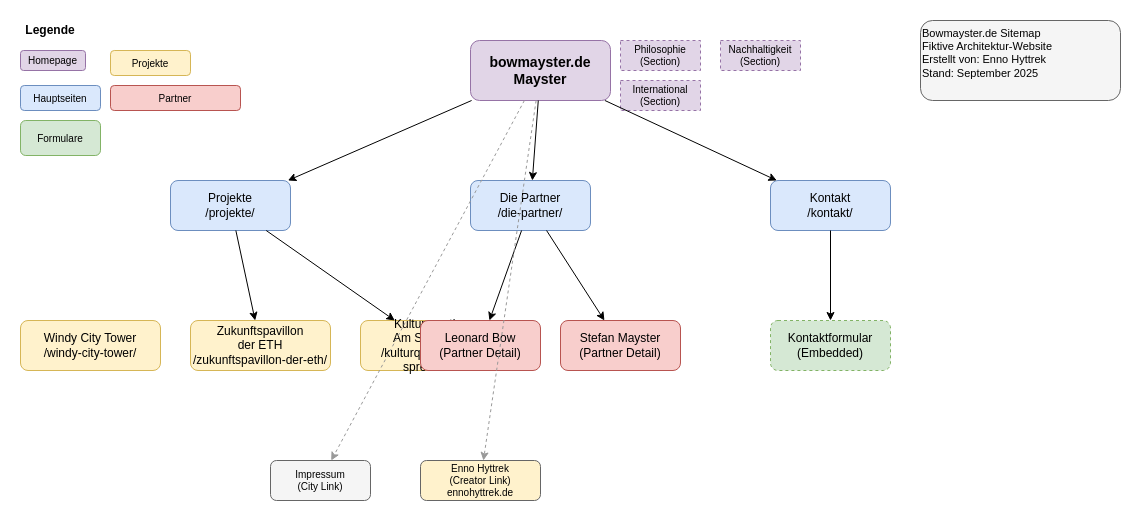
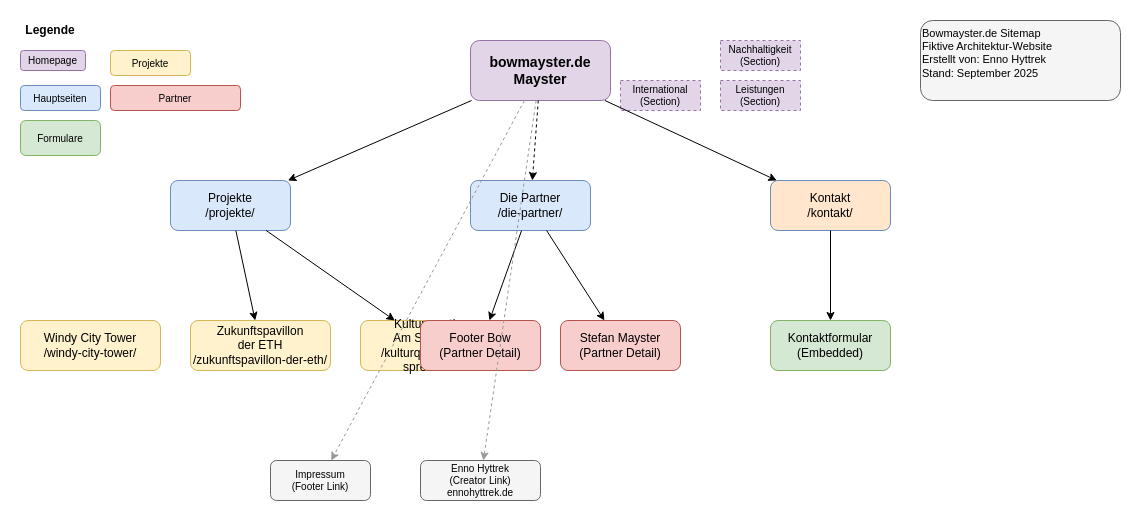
- <mxCell id="14" value="Philosophie&#10;(Section)" style="rounded=0;whiteSpace=wrap;html=1;fillColor=#e1d5e7;strokeColor=#9673a6;fontSize=10;dashed=1;" parent="1" vertex="1"><mxGeometry x="620" y="40" width="80" height="30" as="geometry" /></mxCell>
+ <mxCell id="17" value="Leistungen&#10;(Section)" style="rounded=0;whiteSpace=wrap;html=1;fillColor=#e1d5e7;strokeColor=#9673a6;fontSize=10;dashed=1;" parent="1" vertex="1"><mxGeometry x="720" y="80" width="80" height="30" as="geometry" /></mxCell>
- <mxCell id="19" parent="1" source="2" target="4" edge="1"><mxGeometry relative="1" as="geometry" /></mxCell>
+ <mxCell id="19" parent="1" source="2" target="4" edge="1" style="dashed=1;"><mxGeometry relative="1" as="geometry" /></mxCell>
- <mxCell id="5" value="Kontakt&#10;/kontakt/" style="rounded=1;whiteSpace=wrap;html=1;fillColor=#dae8fc;strokeColor=#6c8ebf;" parent="1" vertex="1"><mxGeometry x="770" y="180" width="120" height="50" as="geometry" /></mxCell>
+ <mxCell id="5" value="Kontakt&#10;/kontakt/" style="rounded=1;whiteSpace=wrap;html=1;fillColor=#ffe6cc;strokeColor=#6c8ebf;" parent="1" vertex="1"><mxGeometry x="770" y="180" width="120" height="50" as="geometry" /></mxCell>
- <mxCell id="9" value="Leonard Bow&#10;(Partner Detail)" style="rounded=1;whiteSpace=wrap;html=1;fillColor=#f8cecc;strokeColor=#b85450;" parent="1" vertex="1"><mxGeometry x="420" y="320" width="120" height="50" as="geometry" /></mxCell>
+ <mxCell id="9" value="Footer Bow&#10;(Partner Detail)" style="rounded=1;whiteSpace=wrap;html=1;fillColor=#f8cecc;strokeColor=#b85450;" parent="1" vertex="1"><mxGeometry x="420" y="320" width="120" height="50" as="geometry" /></mxCell>
- <mxCell id="11" value="Kontaktformular&#10;(Embedded)" style="rounded=1;whiteSpace=wrap;html=1;fillColor=#d5e8d4;strokeColor=#82b366;dashed=1;" parent="1" vertex="1"><mxGeometry x="770" y="320" width="120" height="50" as="geometry" /></mxCell>
+ <mxCell id="11" value="Kontaktformular&#10;(Embedded)" style="rounded=1;whiteSpace=wrap;html=1;fillColor=#d5e8d4;strokeColor=#82b366;" parent="1" vertex="1"><mxGeometry x="770" y="320" width="120" height="50" as="geometry" /></mxCell>
- <mxCell id="12" value="Impressum&#10;(City Link)" style="rounded=1;whiteSpace=wrap;html=1;fillColor=#f5f5f5;strokeColor=#666666;fontSize=10;" parent="1" vertex="1"><mxGeometry x="270" y="460" width="100" height="40" as="geometry" /></mxCell>
+ <mxCell id="12" value="Impressum&#10;(Footer Link)" style="rounded=1;whiteSpace=wrap;html=1;fillColor=#f5f5f5;strokeColor=#666666;fontSize=10;" parent="1" vertex="1"><mxGeometry x="270" y="460" width="100" height="40" as="geometry" /></mxCell>
- <mxCell id="13" value="Enno Hyttrek&#10;(Creator Link)&#10;ennohyttrek.de" style="rounded=1;whiteSpace=wrap;html=1;fillColor=#fff2cc;strokeColor=#666666;fontSize=10;" parent="1" vertex="1"><mxGeometry x="420" y="460" width="120" height="40" as="geometry" /></mxCell>
+ <mxCell id="13" value="Enno Hyttrek&#10;(Creator Link)&#10;ennohyttrek.de" style="rounded=1;whiteSpace=wrap;html=1;fillColor=#f5f5f5;strokeColor=#666666;fontSize=10;" parent="1" vertex="1"><mxGeometry x="420" y="460" width="120" height="40" as="geometry" /></mxCell>
